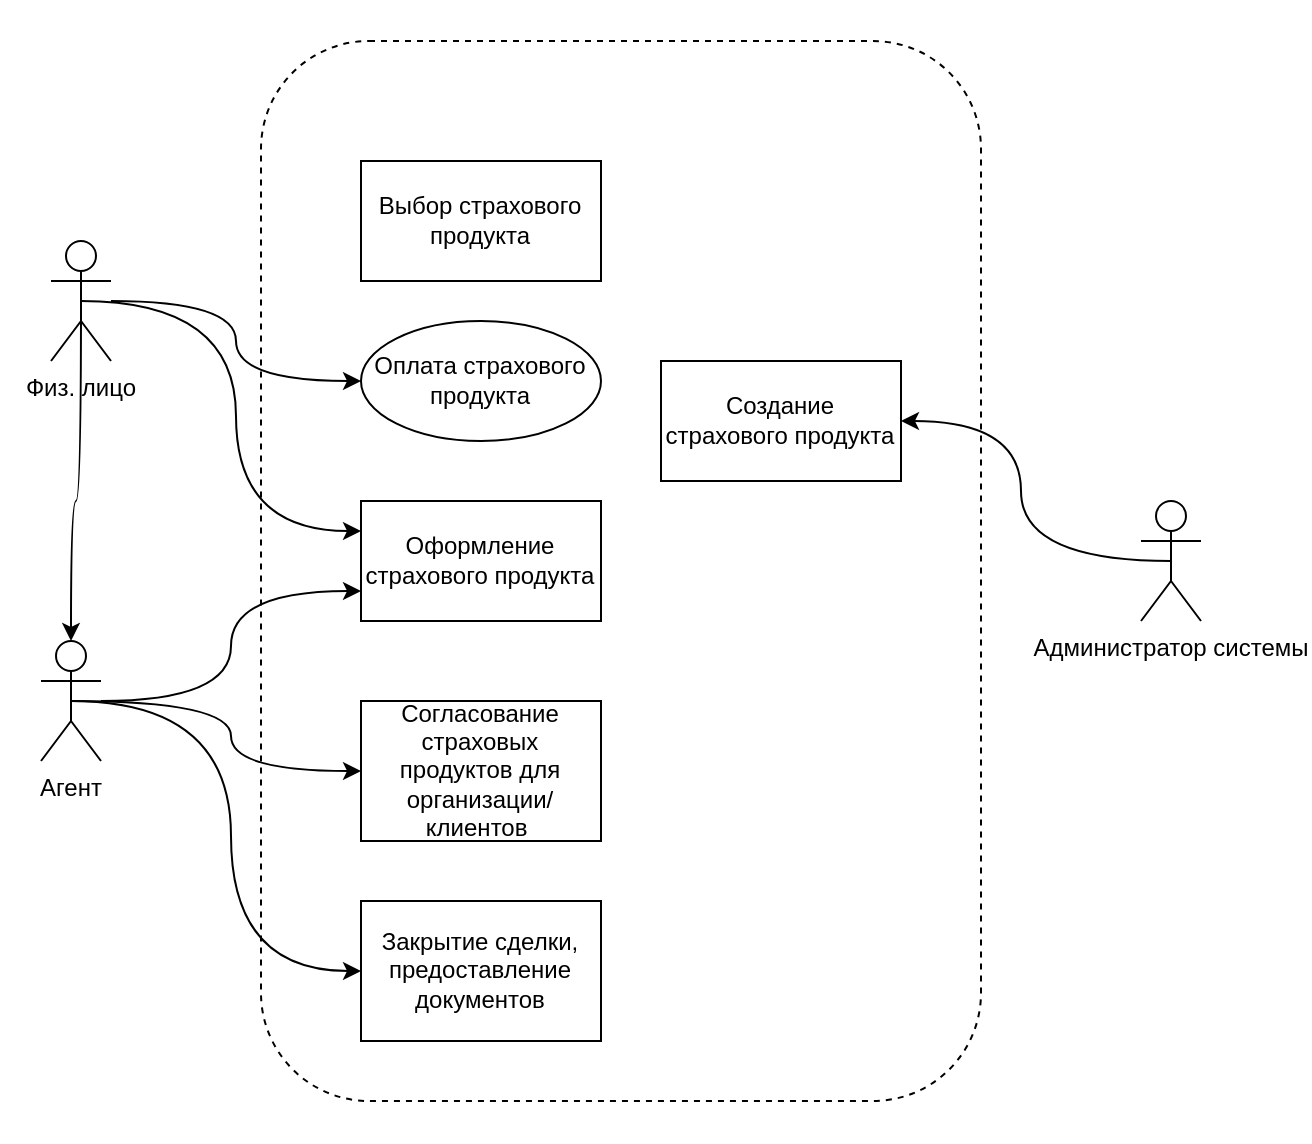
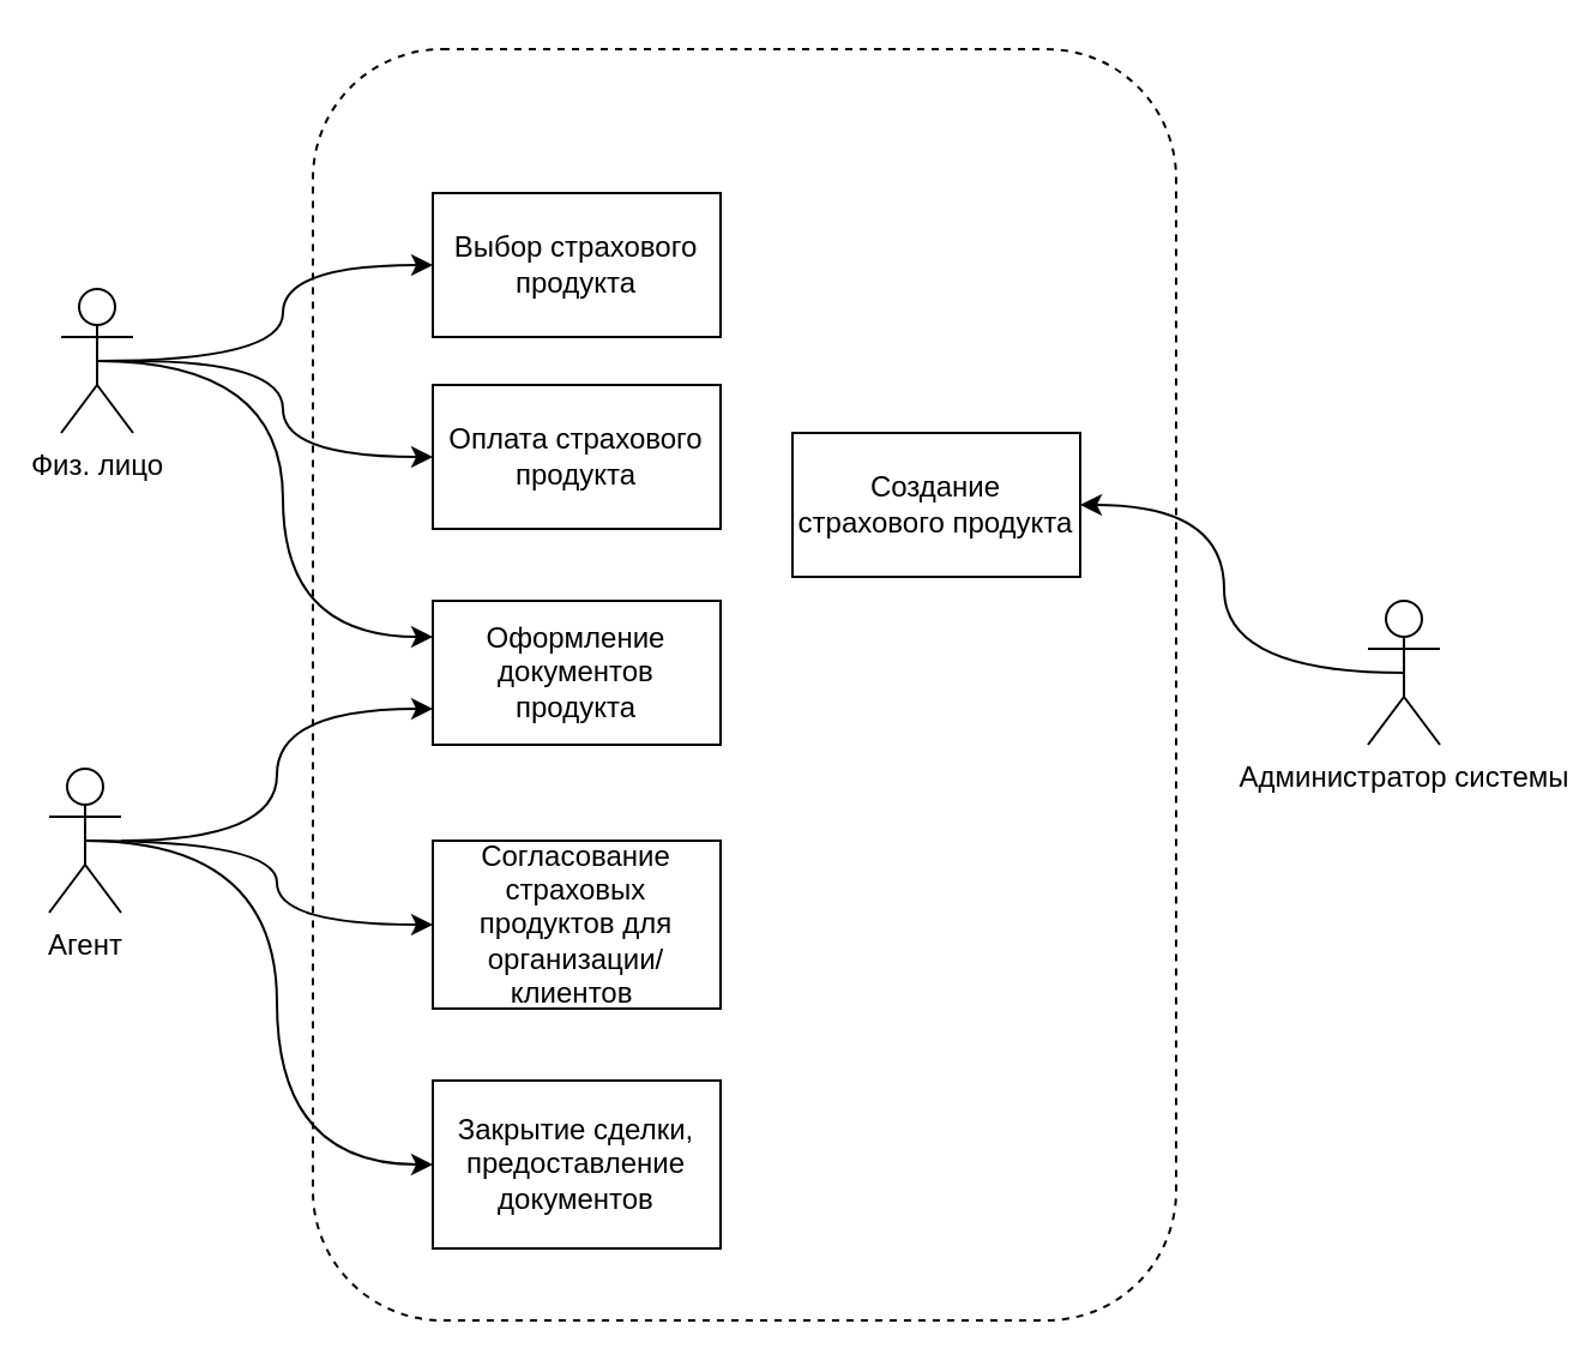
- <mxCell id="15" value="Оплата страхового продукта" style="ellipse;whiteSpace=wrap;html=1;fillColor=none;" parent="1" vertex="1"><mxGeometry x="180" y="160" width="120" height="60" as="geometry" /></mxCell>
+ <mxCell id="15" value="Оплата страхового продукта" style="rounded=0;whiteSpace=wrap;html=1;fillColor=none;" parent="1" vertex="1"><mxGeometry x="180" y="160" width="120" height="60" as="geometry" /></mxCell>
- <mxCell id="3" style="edgeStyle=orthogonalEdgeStyle;orthogonalLoop=1;jettySize=auto;html=1;exitX=0.5;exitY=0.5;exitDx=0;exitDy=0;exitPerimeter=0;curved=1;" parent="1" source="6" target="10" edge="1"><mxGeometry relative="1" as="geometry" /></mxCell>
+ <mxCell id="3" style="edgeStyle=orthogonalEdgeStyle;orthogonalLoop=1;jettySize=auto;html=1;exitX=0.5;exitY=0.5;exitDx=0;exitDy=0;exitPerimeter=0;curved=1;" parent="1" source="6" target="13" edge="1"><mxGeometry relative="1" as="geometry" /></mxCell>
- <mxCell id="14" value="Оформление страхового продукта" style="rounded=0;whiteSpace=wrap;html=1;fillColor=none;" parent="1" vertex="1"><mxGeometry x="180" y="250" width="120" height="60" as="geometry" /></mxCell>
+ <mxCell id="14" value="Оформление документов продукта" style="rounded=0;whiteSpace=wrap;html=1;fillColor=none;" parent="1" vertex="1"><mxGeometry x="180" y="250" width="120" height="60" as="geometry" /></mxCell>
